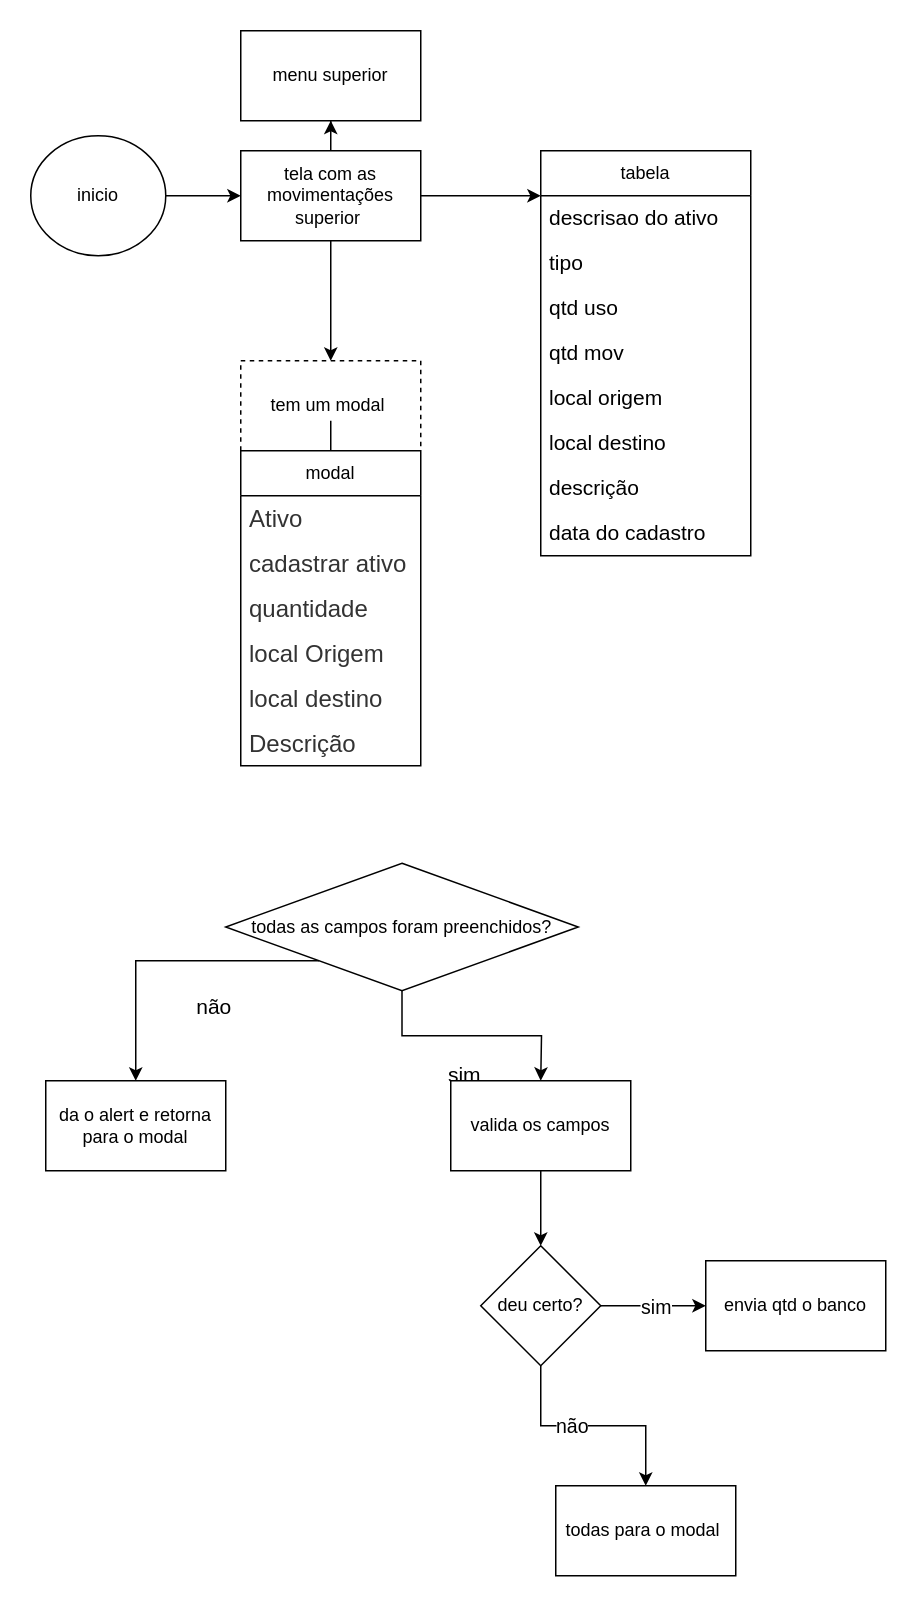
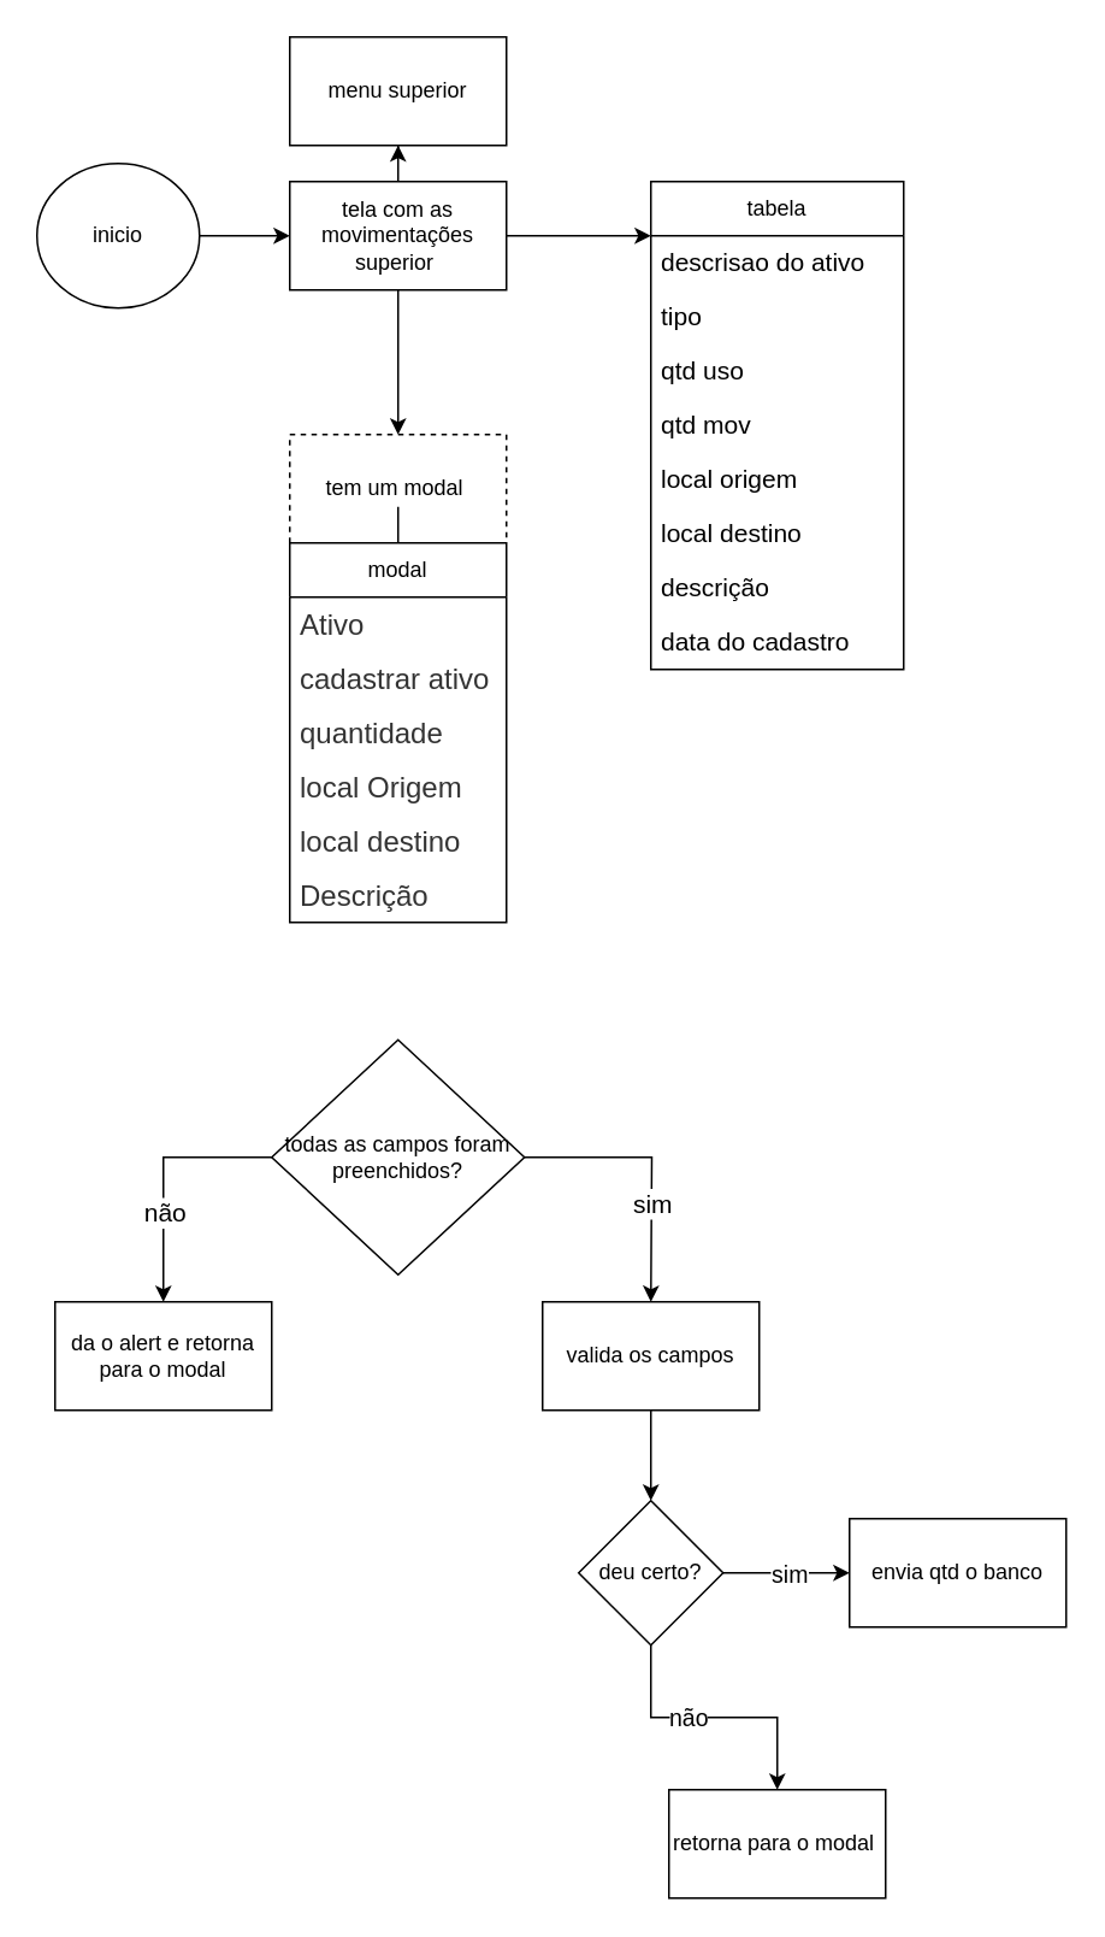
- <mxCell id="31" value="todas as campos foram preenchidos?" style="rhombus;whiteSpace=wrap;html=1;fontStyle=0;startSize=30;" vertex="1" parent="1"><mxGeometry x="150" y="575" width="235" height="85" as="geometry" /></mxCell>
+ <mxCell id="31" value="todas as campos foram preenchidos?" style="rhombus;whiteSpace=wrap;html=1;fontStyle=0;startSize=30;" vertex="1" parent="1"><mxGeometry x="150" y="575" width="140" height="130" as="geometry" /></mxCell>
- <mxCell id="41" value="todas para o modal&amp;nbsp;" style="whiteSpace=wrap;html=1;rounded=0;" vertex="1" parent="1"><mxGeometry x="370" y="990" width="120" height="60" as="geometry" /></mxCell>
+ <mxCell id="41" value="retorna para o modal&amp;nbsp;" style="whiteSpace=wrap;html=1;rounded=0;" vertex="1" parent="1"><mxGeometry x="370" y="990" width="120" height="60" as="geometry" /></mxCell>
